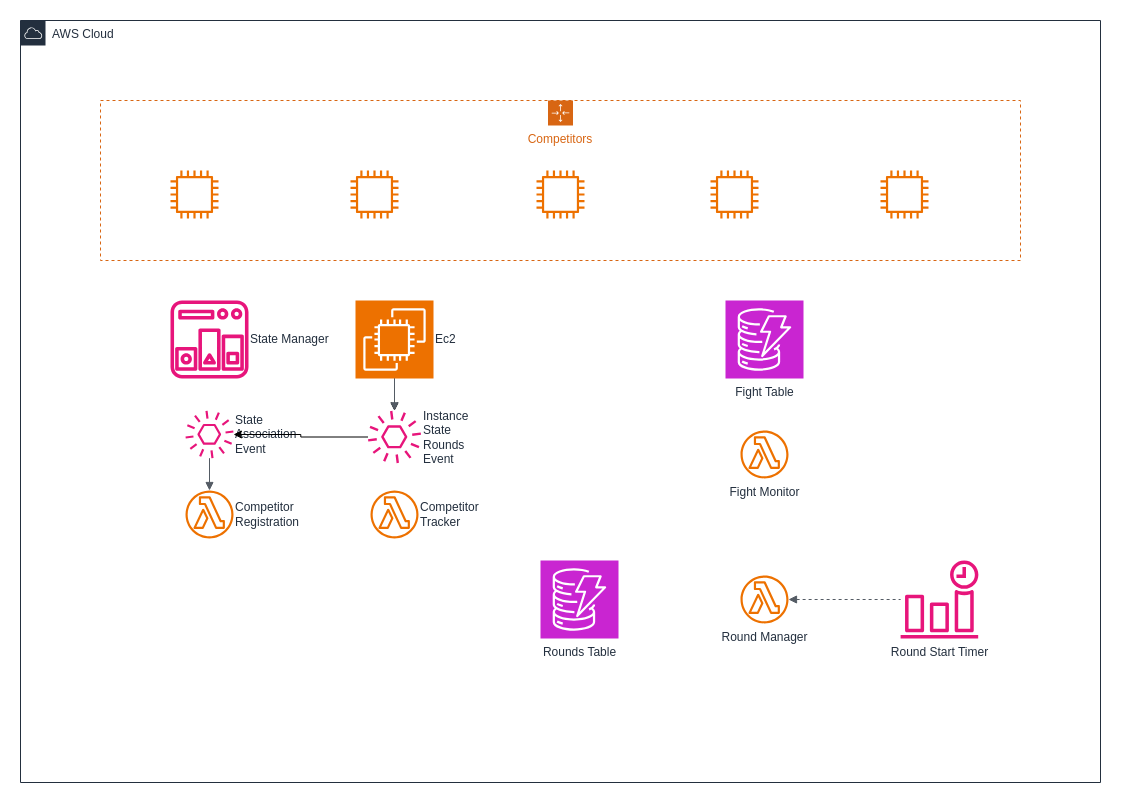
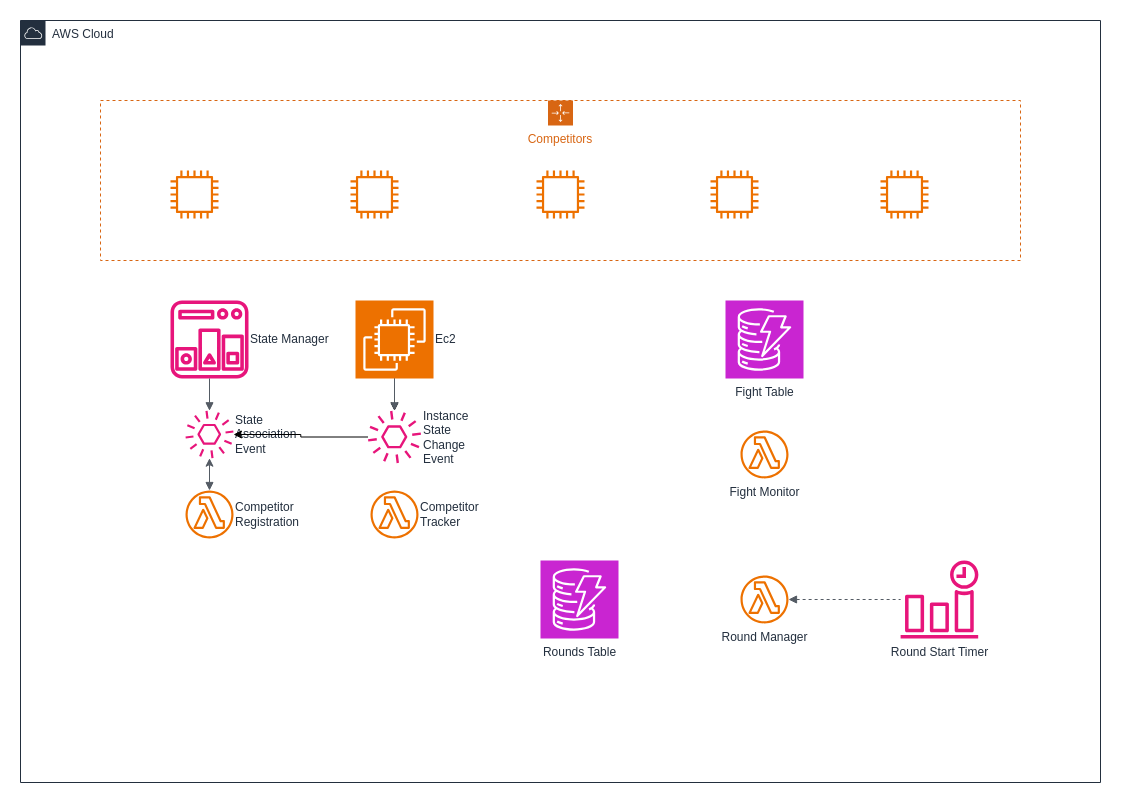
+ <mxCell id="24" value="" style="edgeStyle=orthogonalEdgeStyle;html=1;endArrow=none;elbow=vertical;startArrow=block;startFill=1;strokeColor=#545B64;rounded=0;" edge="1" parent="2" source="11" target="9"><mxGeometry width="100" relative="1" as="geometry"><mxPoint x="384" y="420" as="sourcePoint" /><mxPoint x="384" y="368" as="targetPoint" /></mxGeometry></mxCell>
- <mxCell id="17" value="Instance State Rounds Event" style="sketch=0;outlineConnect=0;fontColor=#232F3E;gradientColor=none;fillColor=#E7157B;strokeColor=none;dashed=0;verticalLabelPosition=middle;verticalAlign=middle;align=left;html=1;fontSize=12;fontStyle=0;aspect=fixed;pointerEvents=1;shape=mxgraph.aws4.event;labelPosition=right;whiteSpace=wrap;" vertex="1" parent="2"><mxGeometry x="347.5" y="390" width="53" height="53" as="geometry" /></mxCell>
+ <mxCell id="17" value="Instance State Change Event" style="sketch=0;outlineConnect=0;fontColor=#232F3E;gradientColor=none;fillColor=#E7157B;strokeColor=none;dashed=0;verticalLabelPosition=middle;verticalAlign=middle;align=left;html=1;fontSize=12;fontStyle=0;aspect=fixed;pointerEvents=1;shape=mxgraph.aws4.event;labelPosition=right;whiteSpace=wrap;" vertex="1" parent="2"><mxGeometry x="347.5" y="390" width="53" height="53" as="geometry" /></mxCell>
- <mxCell id="25" value="" style="edgeStyle=orthogonalEdgeStyle;html=1;endArrow=none;elbow=vertical;startArrow=block;startFill=1;strokeColor=#545B64;rounded=0;" edge="1" parent="2" source="12" target="11"><mxGeometry width="100" relative="1" as="geometry"><mxPoint x="199" y="420" as="sourcePoint" /><mxPoint x="199" y="368" as="targetPoint" /></mxGeometry></mxCell>
+ <mxCell id="25" value="" style="edgeStyle=orthogonalEdgeStyle;html=1;endArrow=classic;elbow=vertical;startArrow=block;startFill=1;strokeColor=#545B64;rounded=0;" edge="1" parent="2" source="12" target="11"><mxGeometry width="100" relative="1" as="geometry"><mxPoint x="199" y="420" as="sourcePoint" /><mxPoint x="199" y="368" as="targetPoint" /></mxGeometry></mxCell>
